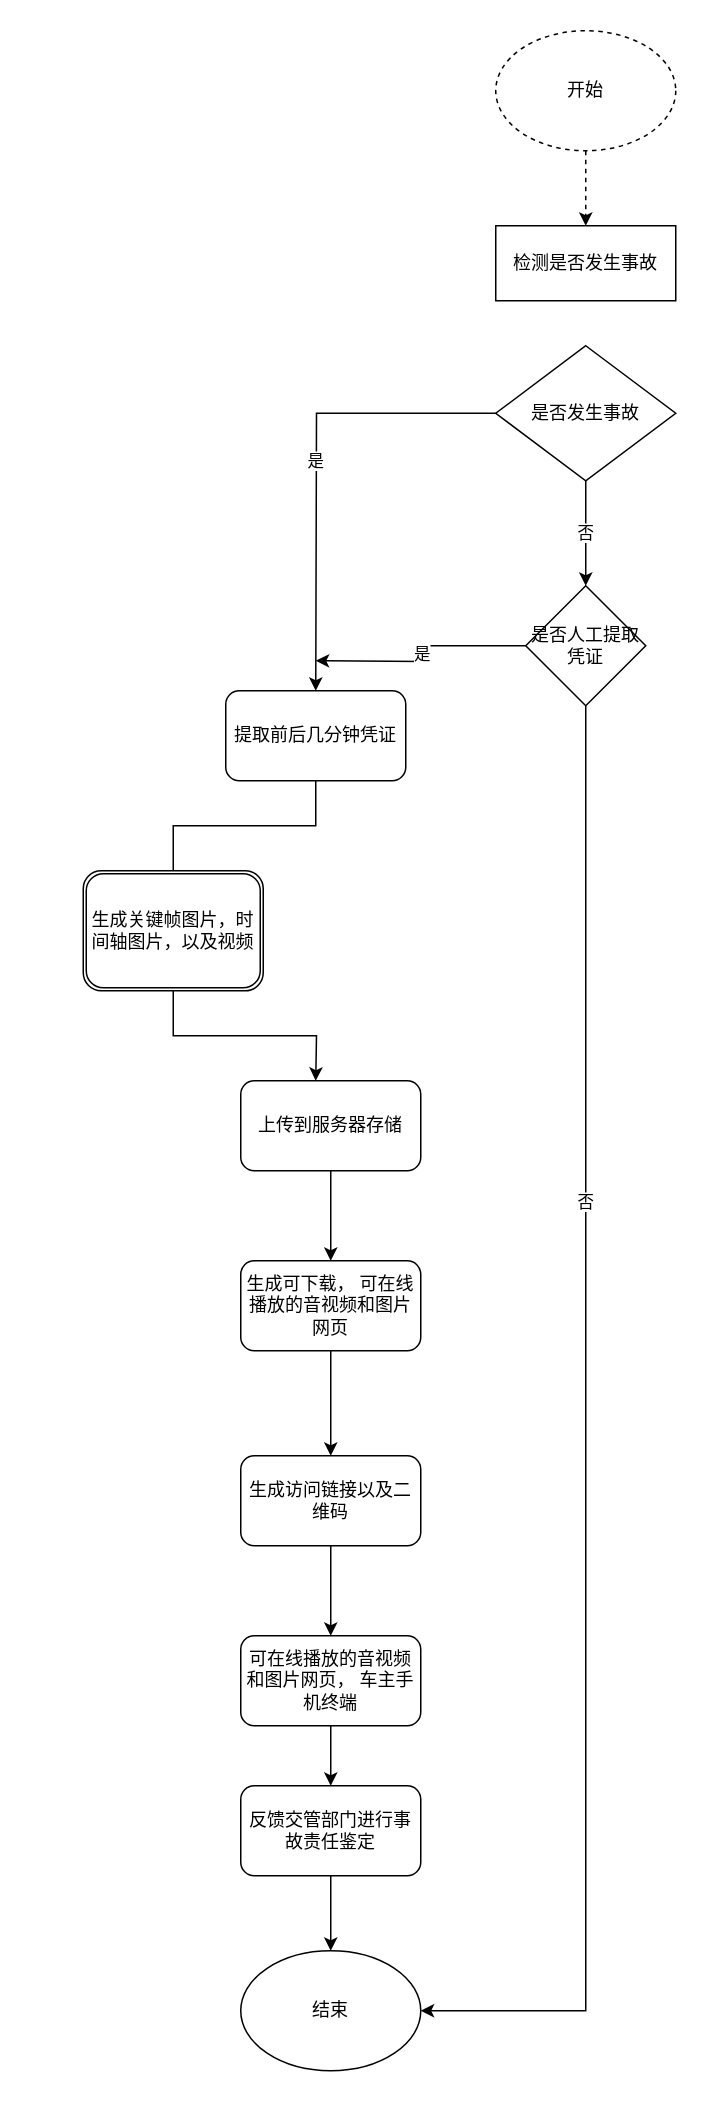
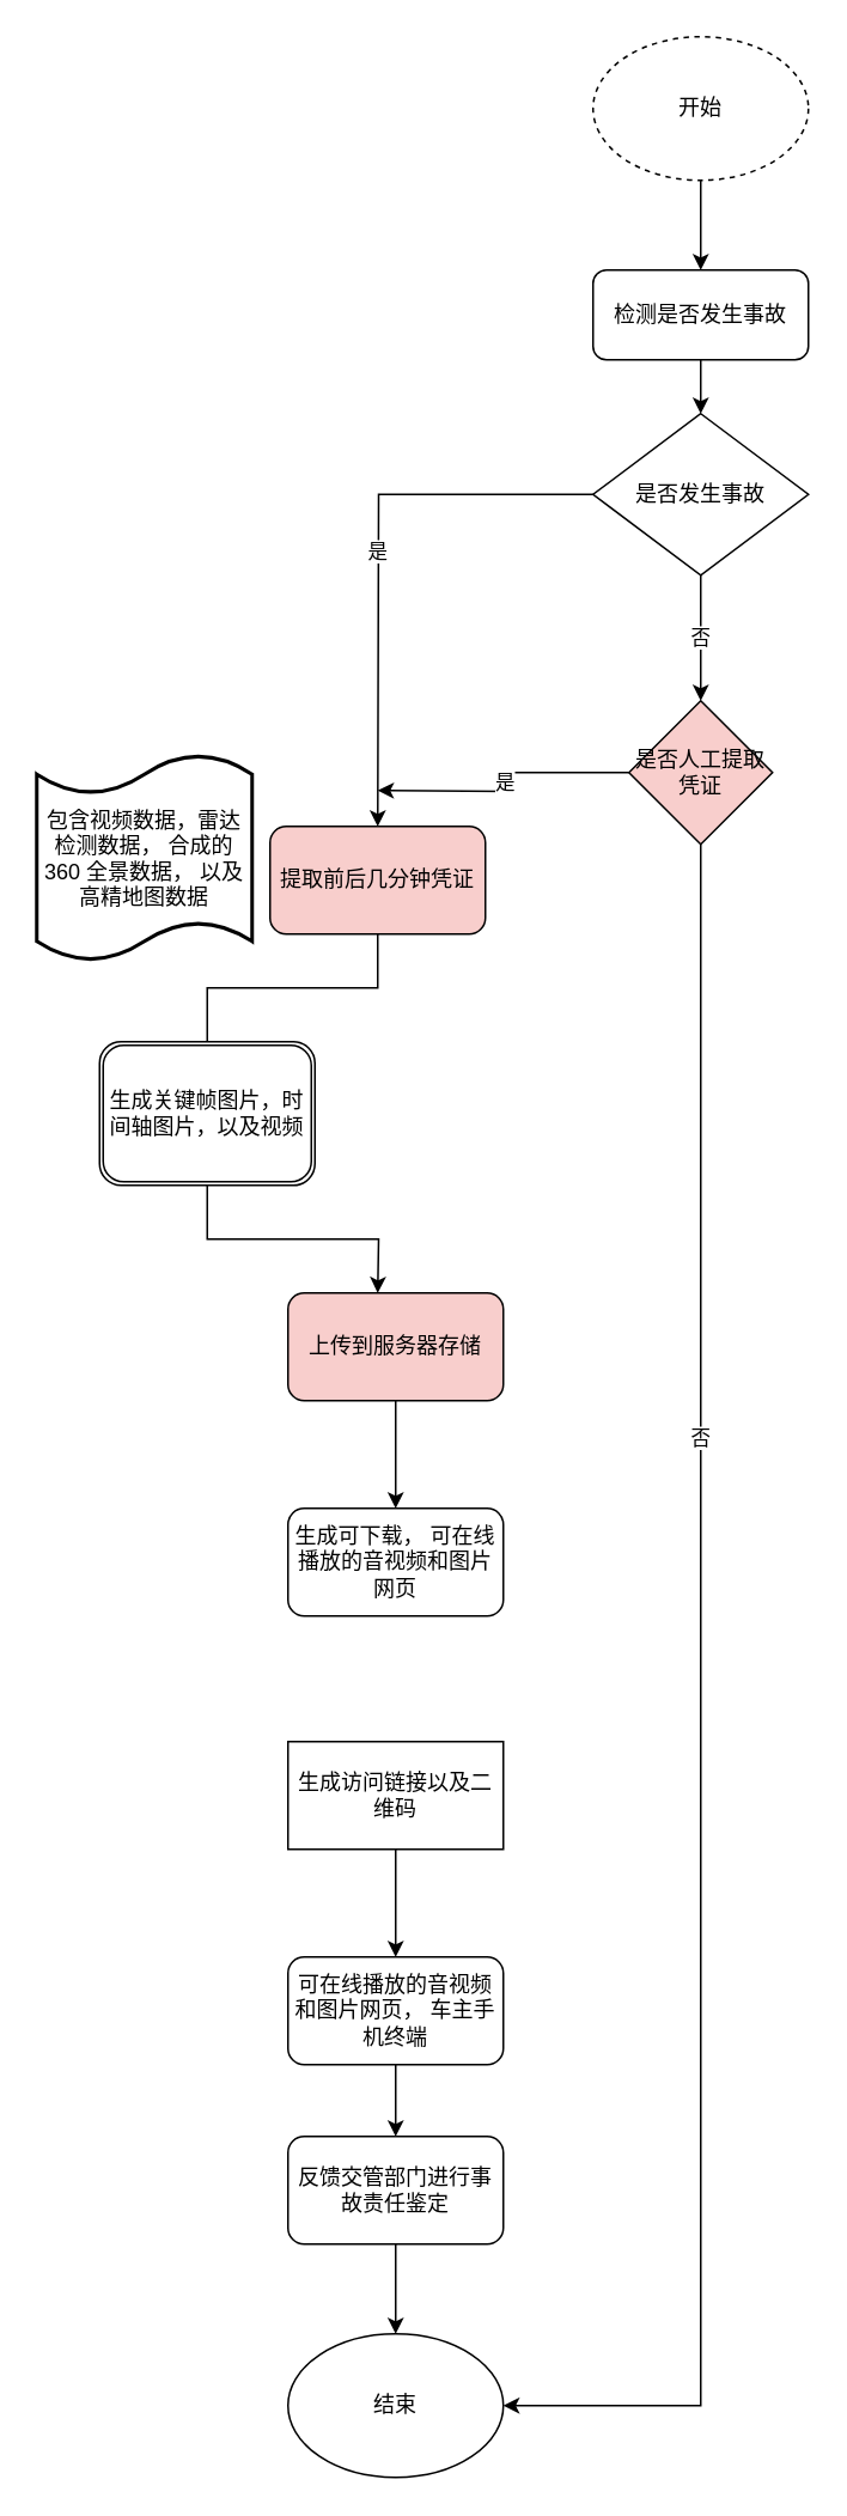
- <mxCell id="2" style="edgeStyle=orthogonalEdgeStyle;rounded=0;orthogonalLoop=1;jettySize=auto;html=1;exitX=0.5;exitY=1;exitDx=0;exitDy=0;entryX=0.5;entryY=0;entryDx=0;entryDy=0;dashed=1;" edge="1" parent="1" source="3" target="5"><mxGeometry relative="1" as="geometry"><mxPoint x="390" y="180" as="targetPoint" /></mxGeometry></mxCell>
+ <mxCell id="2" style="edgeStyle=orthogonalEdgeStyle;rounded=0;orthogonalLoop=1;jettySize=auto;html=1;exitX=0.5;exitY=1;exitDx=0;exitDy=0;entryX=0.5;entryY=0;entryDx=0;entryDy=0;" edge="1" parent="1" source="3" target="5"><mxGeometry relative="1" as="geometry"><mxPoint x="390" y="180" as="targetPoint" /></mxGeometry></mxCell>
- <mxCell id="5" value="检测是否发生事故" style="whiteSpace=wrap;html=1;rounded=0;" vertex="1" parent="1"><mxGeometry x="330" y="150" width="120" height="50" as="geometry" /></mxCell>
+ <mxCell id="5" value="检测是否发生事故" style="rounded=1;whiteSpace=wrap;html=1;" vertex="1" parent="1"><mxGeometry x="330" y="150" width="120" height="50" as="geometry" /></mxCell>
+ <mxCell id="4" style="edgeStyle=orthogonalEdgeStyle;rounded=0;orthogonalLoop=1;jettySize=auto;html=1;exitX=0.5;exitY=1;exitDx=0;exitDy=0;entryX=0.5;entryY=0;entryDx=0;entryDy=0;" edge="1" parent="1" source="5" target="8"><mxGeometry relative="1" as="geometry" /></mxCell>
- <mxCell id="12" value="是否人工提取凭证" style="rhombus;whiteSpace=wrap;html=1;" vertex="1" parent="1"><mxGeometry x="350" y="390" width="80" height="80" as="geometry" /></mxCell>
+ <mxCell id="12" value="是否人工提取凭证" style="rhombus;whiteSpace=wrap;html=1;fillColor=#f8cecc;" vertex="1" parent="1"><mxGeometry x="350" y="390" width="80" height="80" as="geometry" /></mxCell>
+ <mxCell id="14" value="包含视频数据，雷达检测数据， 合成的 360 全景数据， 以及高精地图数据" style="shape=tape;whiteSpace=wrap;html=1;strokeWidth=2;size=0.19" vertex="1" parent="1"><mxGeometry x="20" y="420" width="120" height="115" as="geometry" /></mxCell>
- <mxCell id="13" value="提取前后几分钟凭证" style="rounded=1;whiteSpace=wrap;html=1;" vertex="1" parent="1"><mxGeometry x="150" y="460" width="120" height="60" as="geometry" /></mxCell>
+ <mxCell id="13" value="提取前后几分钟凭证" style="rounded=1;whiteSpace=wrap;html=1;fillColor=#f8cecc;" vertex="1" parent="1"><mxGeometry x="150" y="460" width="120" height="60" as="geometry" /></mxCell>
- <mxCell id="19" value="上传到服务器存储" style="rounded=1;whiteSpace=wrap;html=1;" vertex="1" parent="1"><mxGeometry x="160" y="720" width="120" height="60" as="geometry" /></mxCell>
+ <mxCell id="19" value="上传到服务器存储" style="rounded=1;whiteSpace=wrap;html=1;fillColor=#f8cecc;" vertex="1" parent="1"><mxGeometry x="160" y="720" width="120" height="60" as="geometry" /></mxCell>
- <mxCell id="22" style="edgeStyle=orthogonalEdgeStyle;rounded=0;orthogonalLoop=1;jettySize=auto;html=1;exitX=0.5;exitY=1;exitDx=0;exitDy=0;entryX=0.5;entryY=0;entryDx=0;entryDy=0;" edge="1" parent="1" source="23" target="21"><mxGeometry relative="1" as="geometry" /></mxCell>
- <mxCell id="21" value="生成访问链接以及二维码" style="rounded=1;whiteSpace=wrap;html=1;" vertex="1" parent="1"><mxGeometry x="160" y="970" width="120" height="60" as="geometry" /></mxCell>
+ <mxCell id="21" value="生成访问链接以及二维码" style="whiteSpace=wrap;html=1;rounded=0;" vertex="1" parent="1"><mxGeometry x="160" y="970" width="120" height="60" as="geometry" /></mxCell>
